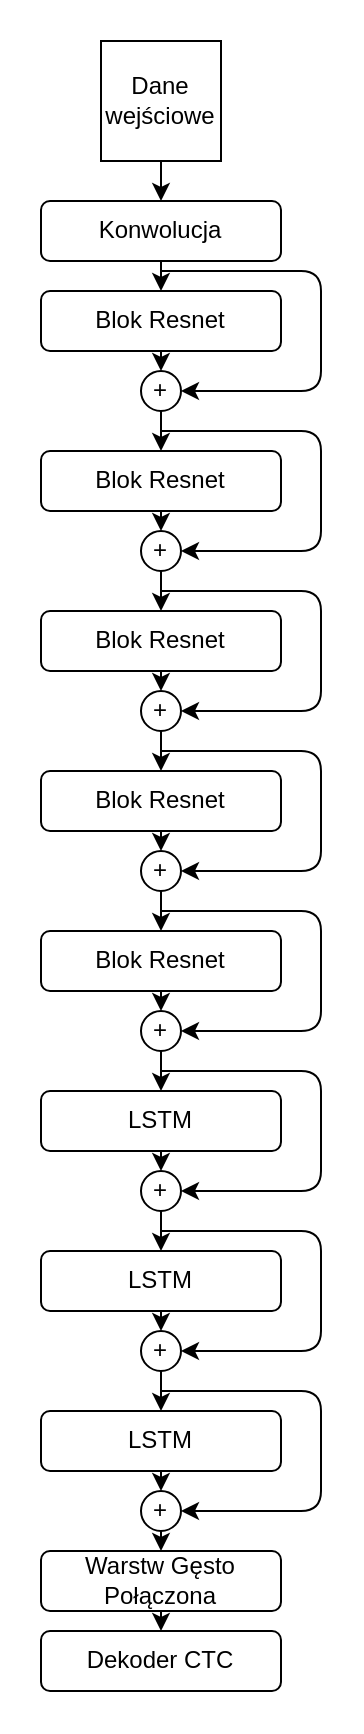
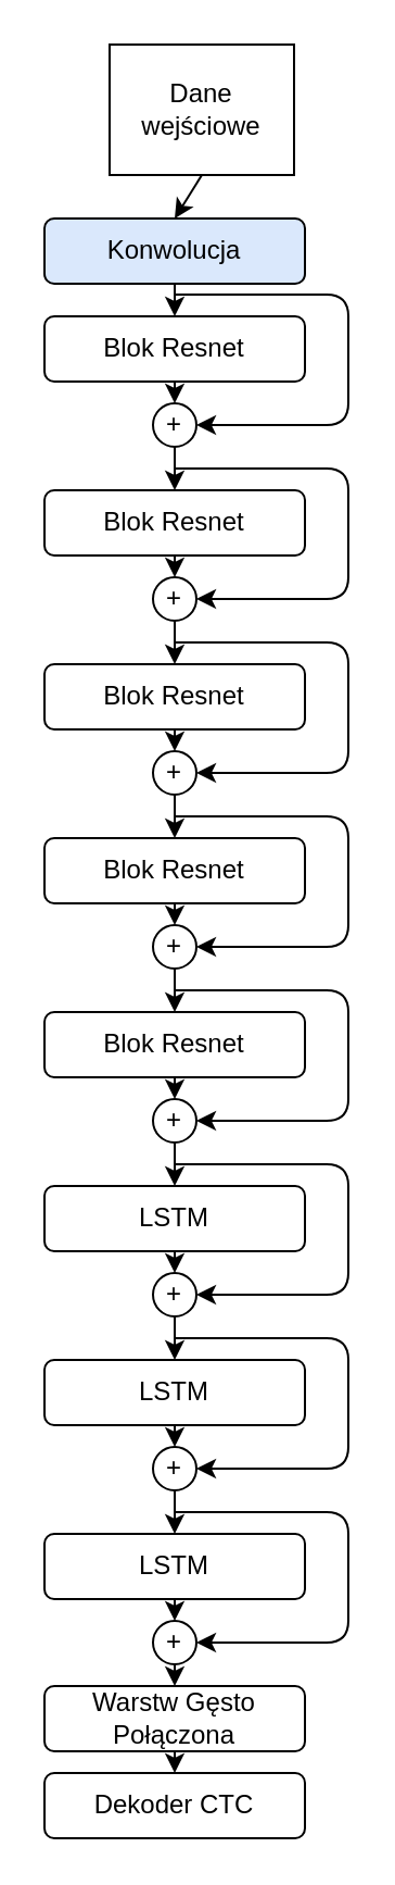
- <mxCell id="2" value="&lt;div&gt;Dane &lt;br&gt;&lt;/div&gt;&lt;div&gt;wejściowe&lt;br&gt;&lt;/div&gt;" style="whiteSpace=wrap;html=1;aspect=fixed;" parent="1" vertex="1"><mxGeometry x="50" y="20" width="60" height="60" as="geometry" /></mxCell>
+ <mxCell id="2" value="&lt;div&gt;Dane &lt;br&gt;&lt;/div&gt;&lt;div&gt;wejściowe&lt;br&gt;&lt;/div&gt;" style="whiteSpace=wrap;html=1;aspect=fixed;" parent="1" vertex="1"><mxGeometry x="50" y="20" width="85" height="60" as="geometry" /></mxCell>
- <mxCell id="3" value="Konwolucja" style="rounded=1;whiteSpace=wrap;html=1;direction=west;horizontal=1;" parent="1" vertex="1"><mxGeometry x="20" y="100" width="120" height="30" as="geometry" /></mxCell>
+ <mxCell id="3" value="Konwolucja" style="rounded=1;whiteSpace=wrap;html=1;direction=west;horizontal=1;fillColor=#dae8fc;" parent="1" vertex="1"><mxGeometry x="20" y="100" width="120" height="30" as="geometry" /></mxCell>
